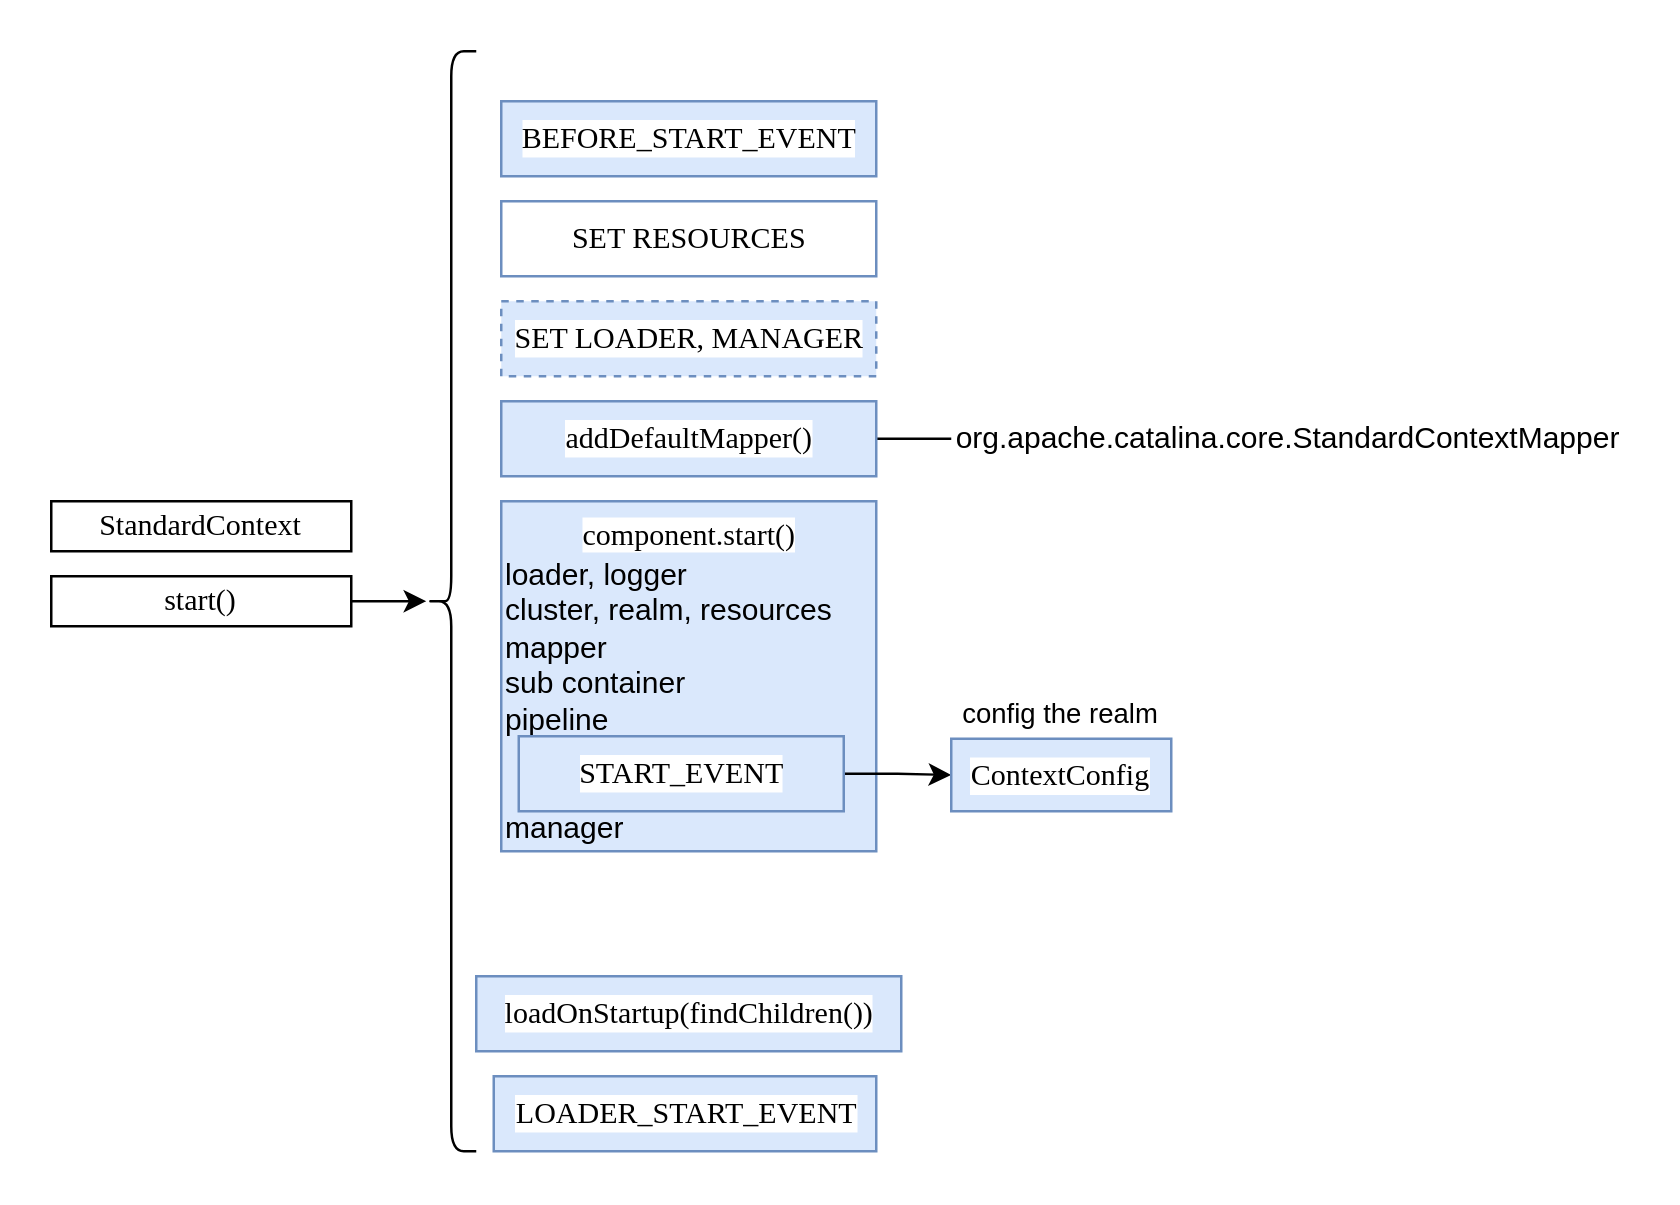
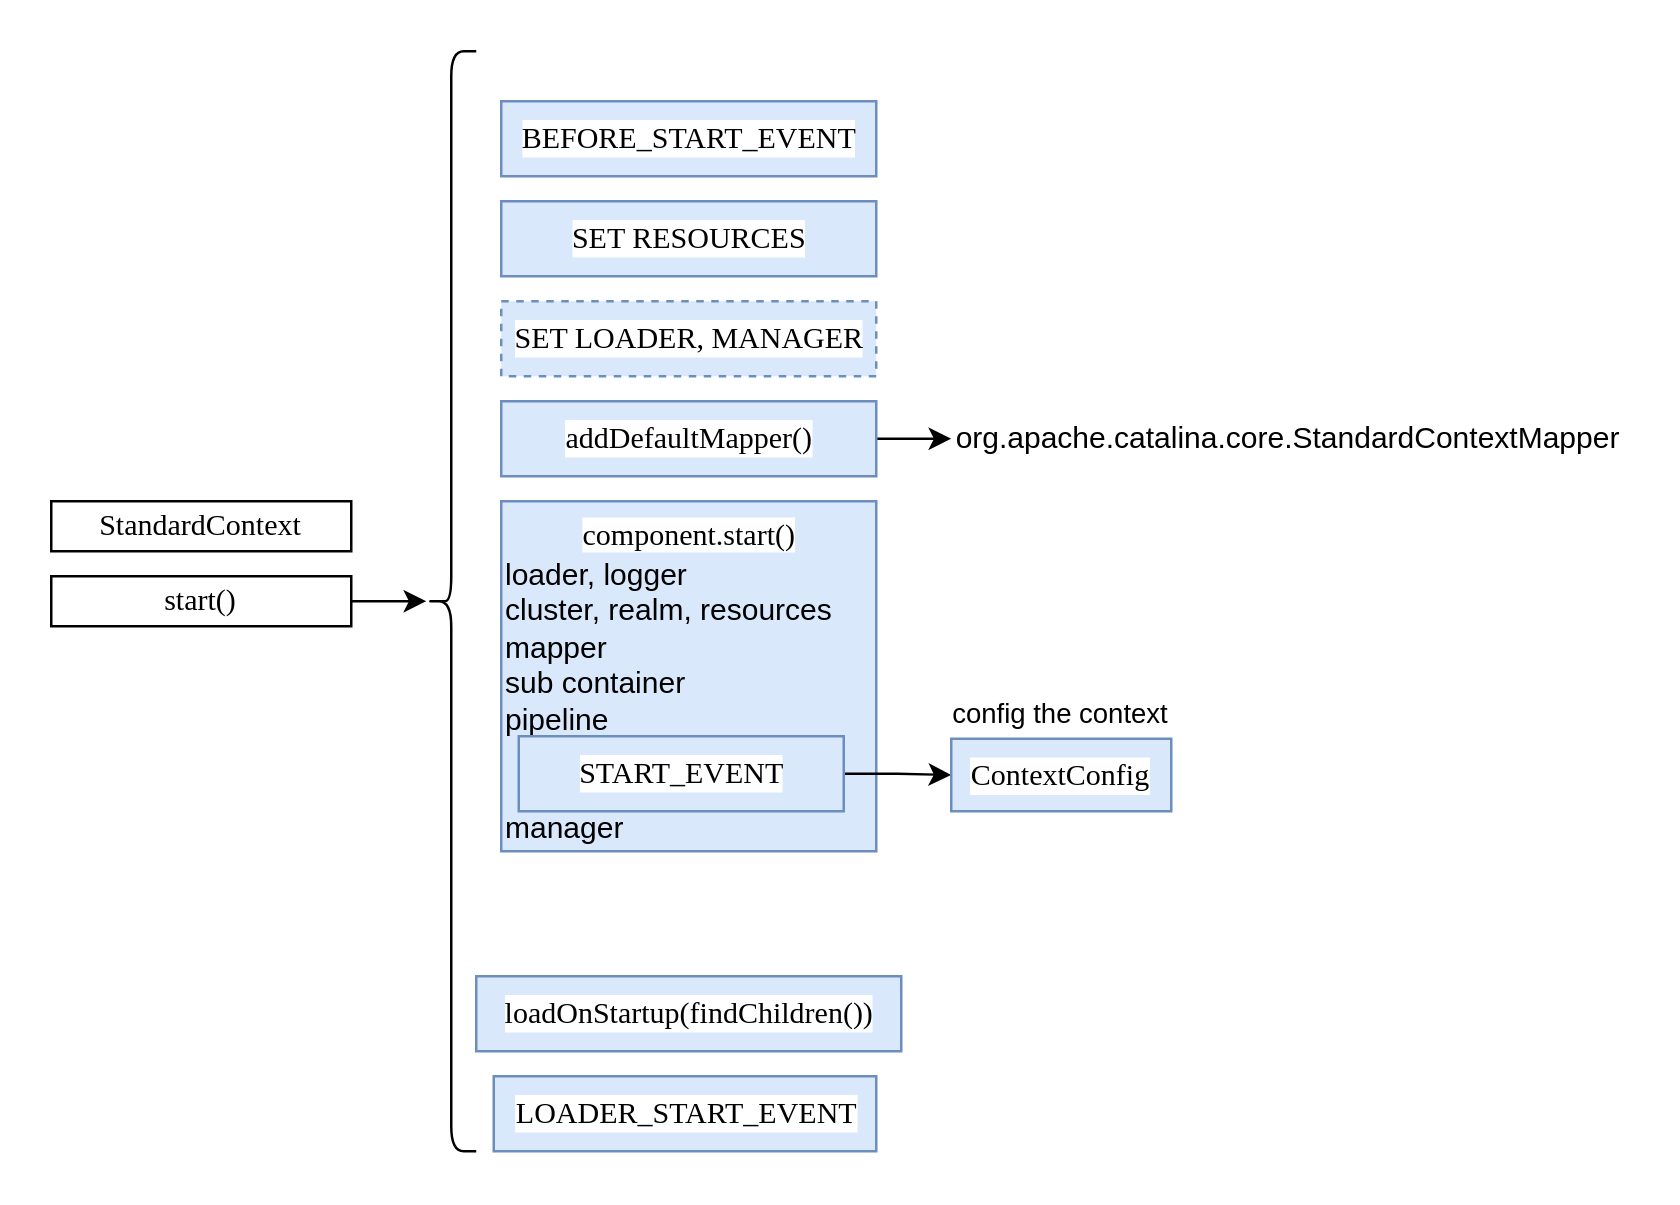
- <mxCell id="7" value="SET RESOURCES" style="html=1;fontFamily=Comic Sans MS;rounded=0;labelBackgroundColor=default;fillStyle=auto;fillColor=#ffffff;strokeColor=#6c8ebf;" vertex="1" parent="1"><mxGeometry x="200" y="80" width="150" height="30" as="geometry" /></mxCell>
+ <mxCell id="7" value="SET RESOURCES" style="html=1;fontFamily=Comic Sans MS;rounded=0;labelBackgroundColor=default;fillStyle=auto;fillColor=#dae8fc;strokeColor=#6c8ebf;" vertex="1" parent="1"><mxGeometry x="200" y="80" width="150" height="30" as="geometry" /></mxCell>
- <mxCell id="9" value="" style="edgeStyle=orthogonalEdgeStyle;rounded=0;orthogonalLoop=1;jettySize=auto;html=1;entryX=0;entryY=0.5;entryDx=0;entryDy=0;endArrow=none;" edge="1" parent="1" source="10" target="11"><mxGeometry relative="1" as="geometry"><mxPoint x="430" y="175" as="targetPoint" /></mxGeometry></mxCell>
+ <mxCell id="9" value="" style="edgeStyle=orthogonalEdgeStyle;rounded=0;orthogonalLoop=1;jettySize=auto;html=1;entryX=0;entryY=0.5;entryDx=0;entryDy=0;" edge="1" parent="1" source="10" target="11"><mxGeometry relative="1" as="geometry"><mxPoint x="430" y="175" as="targetPoint" /></mxGeometry></mxCell>
- <mxCell id="17" value="&lt;font style=&quot;font-size: 11px;&quot;&gt;config the realm&lt;/font&gt;" style="text;html=1;strokeColor=none;fillColor=none;align=center;verticalAlign=middle;whiteSpace=wrap;rounded=0;fontSize=7;" vertex="1" parent="1"><mxGeometry x="371" y="270" width="106" height="30" as="geometry" /></mxCell>
+ <mxCell id="17" value="&lt;font style=&quot;font-size: 11px;&quot;&gt;config the context&lt;/font&gt;" style="text;html=1;strokeColor=none;fillColor=none;align=center;verticalAlign=middle;whiteSpace=wrap;rounded=0;fontSize=7;" vertex="1" parent="1"><mxGeometry x="371" y="270" width="106" height="30" as="geometry" /></mxCell>
